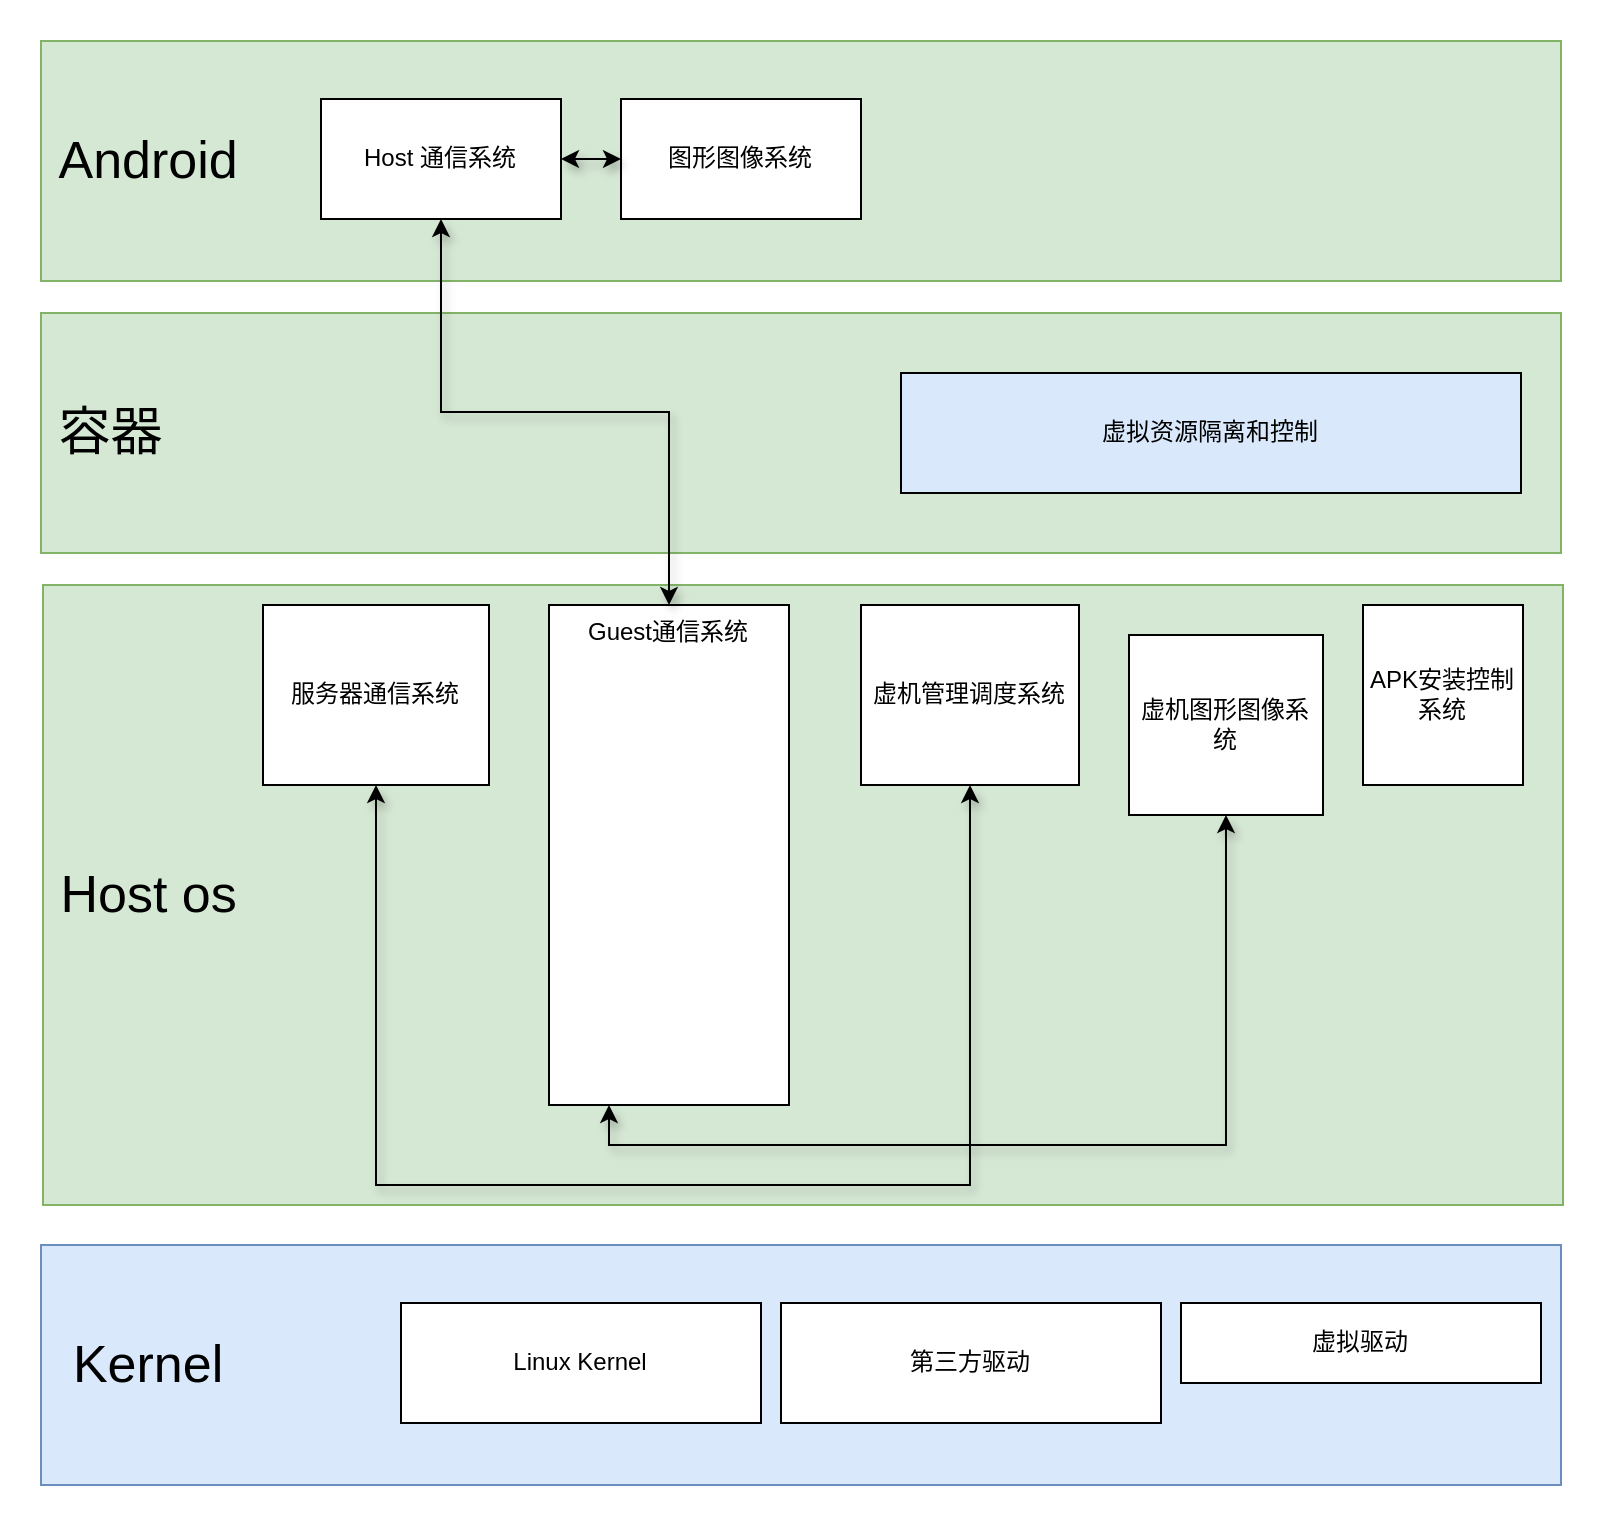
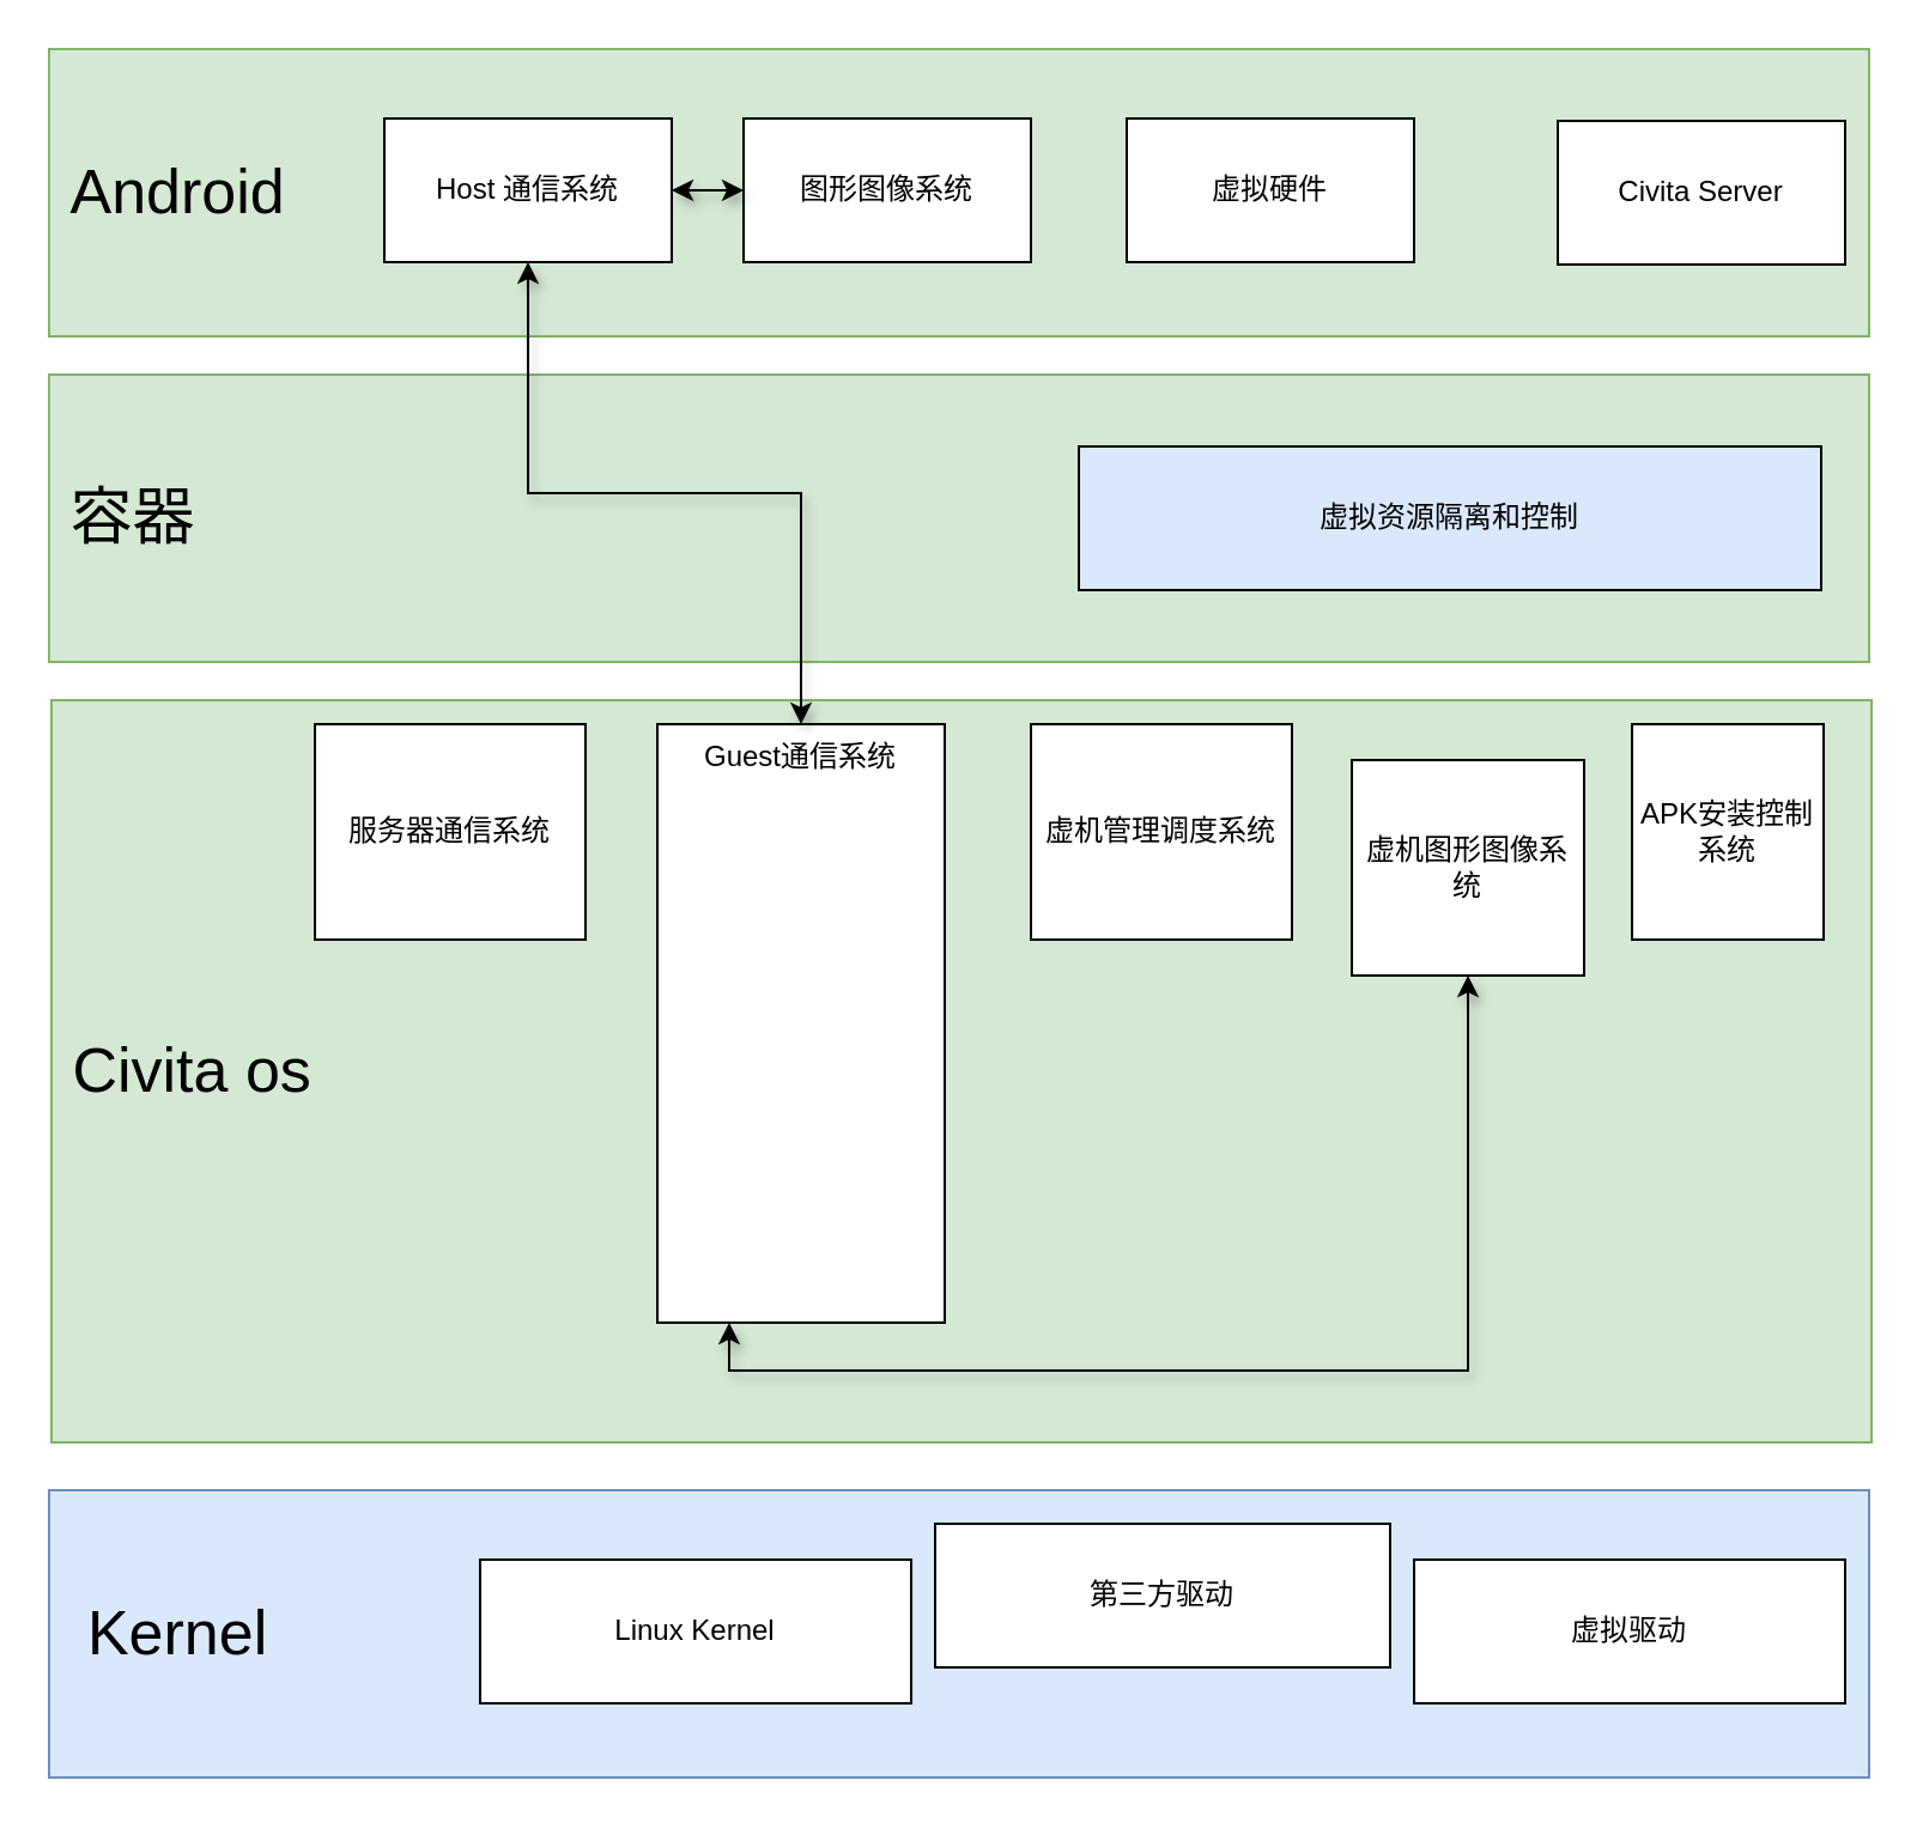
+ <mxCell id="10" value="虚拟硬件" style="rounded=0;whiteSpace=wrap;html=1;" parent="1" vertex="1"><mxGeometry x="470" y="49" width="120" height="60" as="geometry" /></mxCell>
+ <mxCell id="9" value="Civita Server" style="rounded=0;whiteSpace=wrap;html=1;" parent="1" vertex="1"><mxGeometry x="650" y="50" width="120" height="60" as="geometry" /></mxCell>
- <mxCell id="3" value="&lt;span style=&quot;font-size: 26px&quot;&gt;&amp;nbsp;Host os&lt;/span&gt;" style="rounded=0;whiteSpace=wrap;html=1;align=left;fillColor=#d5e8d4;strokeColor=#82b366;" parent="1" vertex="1"><mxGeometry x="21" y="292" width="760" height="310" as="geometry" /></mxCell>
+ <mxCell id="3" value="&lt;span style=&quot;font-size: 26px&quot;&gt;&amp;nbsp;Civita os&lt;/span&gt;" style="rounded=0;whiteSpace=wrap;html=1;align=left;fillColor=#d5e8d4;strokeColor=#82b366;" parent="1" vertex="1"><mxGeometry x="21" y="292" width="760" height="310" as="geometry" /></mxCell>
- <mxCell id="20" style="edgeStyle=orthogonalEdgeStyle;rounded=0;orthogonalLoop=1;jettySize=auto;html=1;exitX=0.5;exitY=1;exitDx=0;exitDy=0;entryX=0.5;entryY=1;entryDx=0;entryDy=0;shadow=1;startArrow=classic;startFill=1;" edge="1" parent="1" source="21" target="19"><mxGeometry relative="1" as="geometry"><Array as="points"><mxPoint x="188" y="592" /><mxPoint x="485" y="592" /></Array></mxGeometry></mxCell>
- <mxCell id="6" value="虚拟驱动" style="rounded=0;whiteSpace=wrap;html=1;" parent="1" vertex="1"><mxGeometry x="590" y="651" width="180" height="40" as="geometry" /></mxCell>
+ <mxCell id="6" value="虚拟驱动" style="rounded=0;whiteSpace=wrap;html=1;" parent="1" vertex="1"><mxGeometry x="590" y="651" width="180" height="60" as="geometry" /></mxCell>
- <mxCell id="5" value="第三方驱动" style="rounded=0;whiteSpace=wrap;html=1;" parent="1" vertex="1"><mxGeometry x="390" y="651" width="190" height="60" as="geometry" /></mxCell>
+ <mxCell id="5" value="第三方驱动" style="rounded=0;whiteSpace=wrap;html=1;" parent="1" vertex="1"><mxGeometry x="390" y="636" width="190" height="60" as="geometry" /></mxCell>
